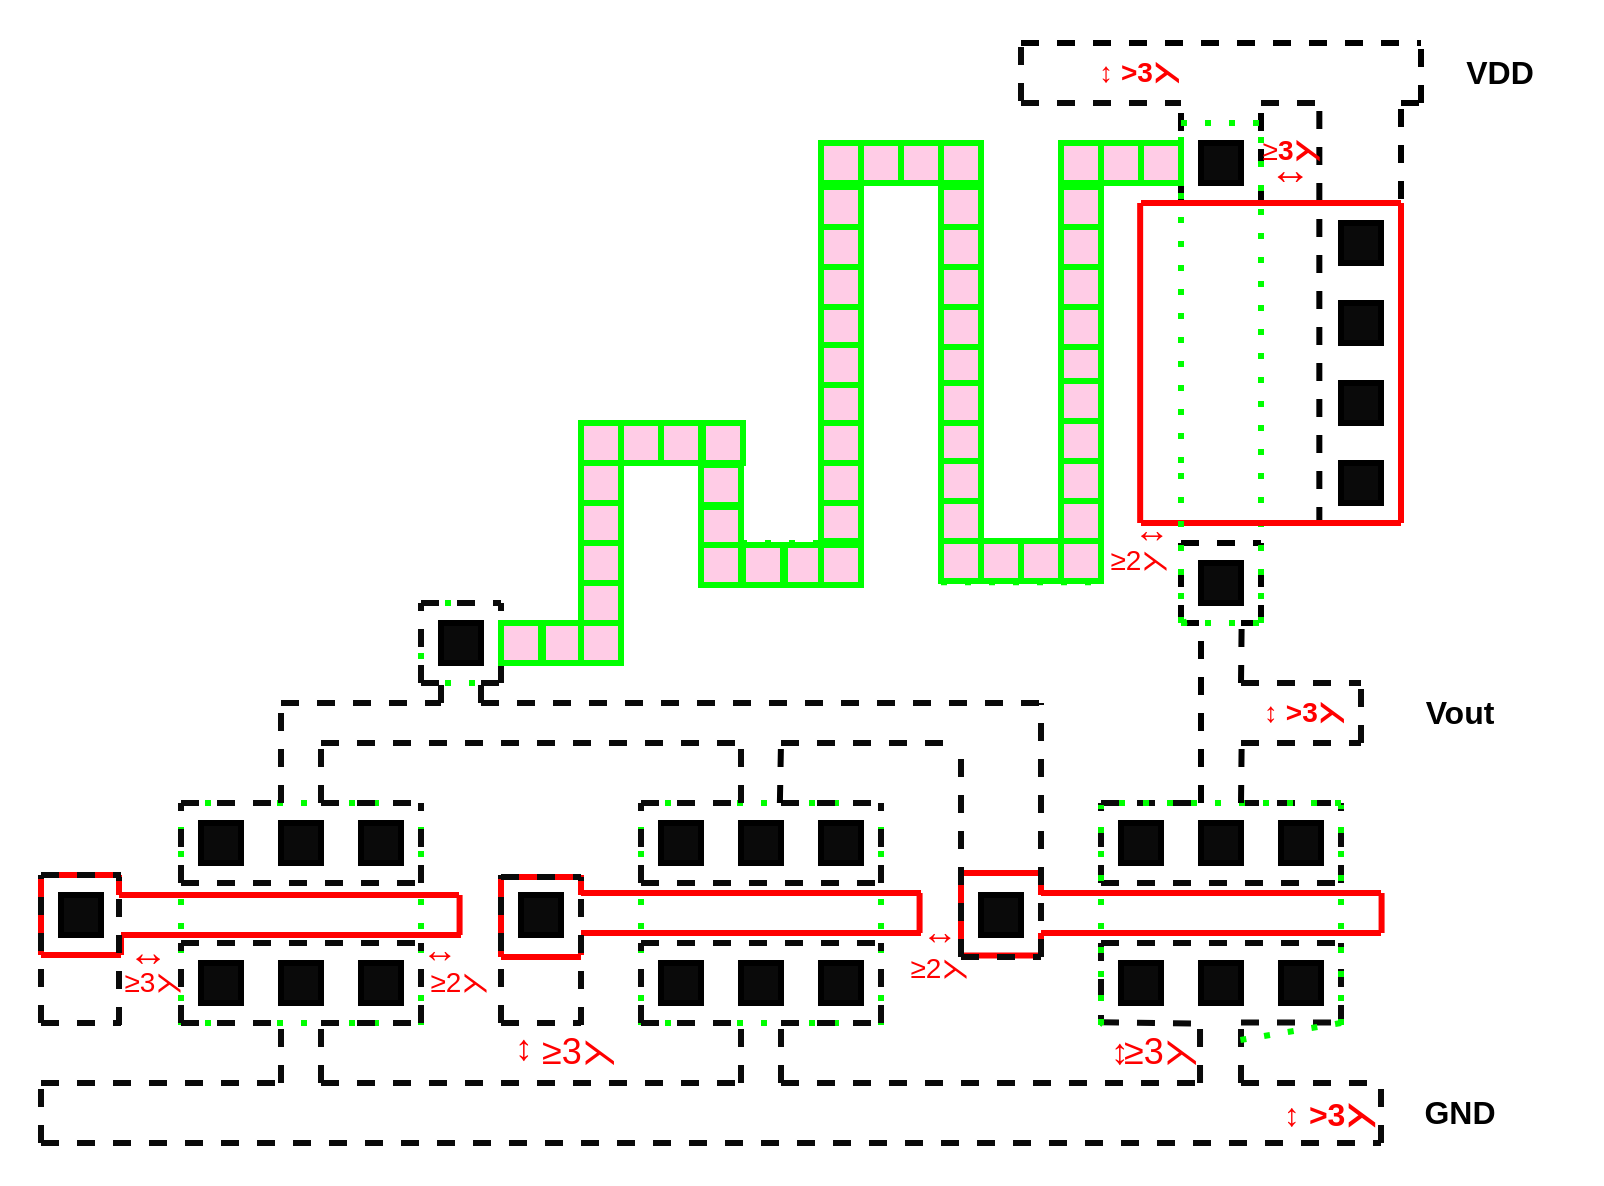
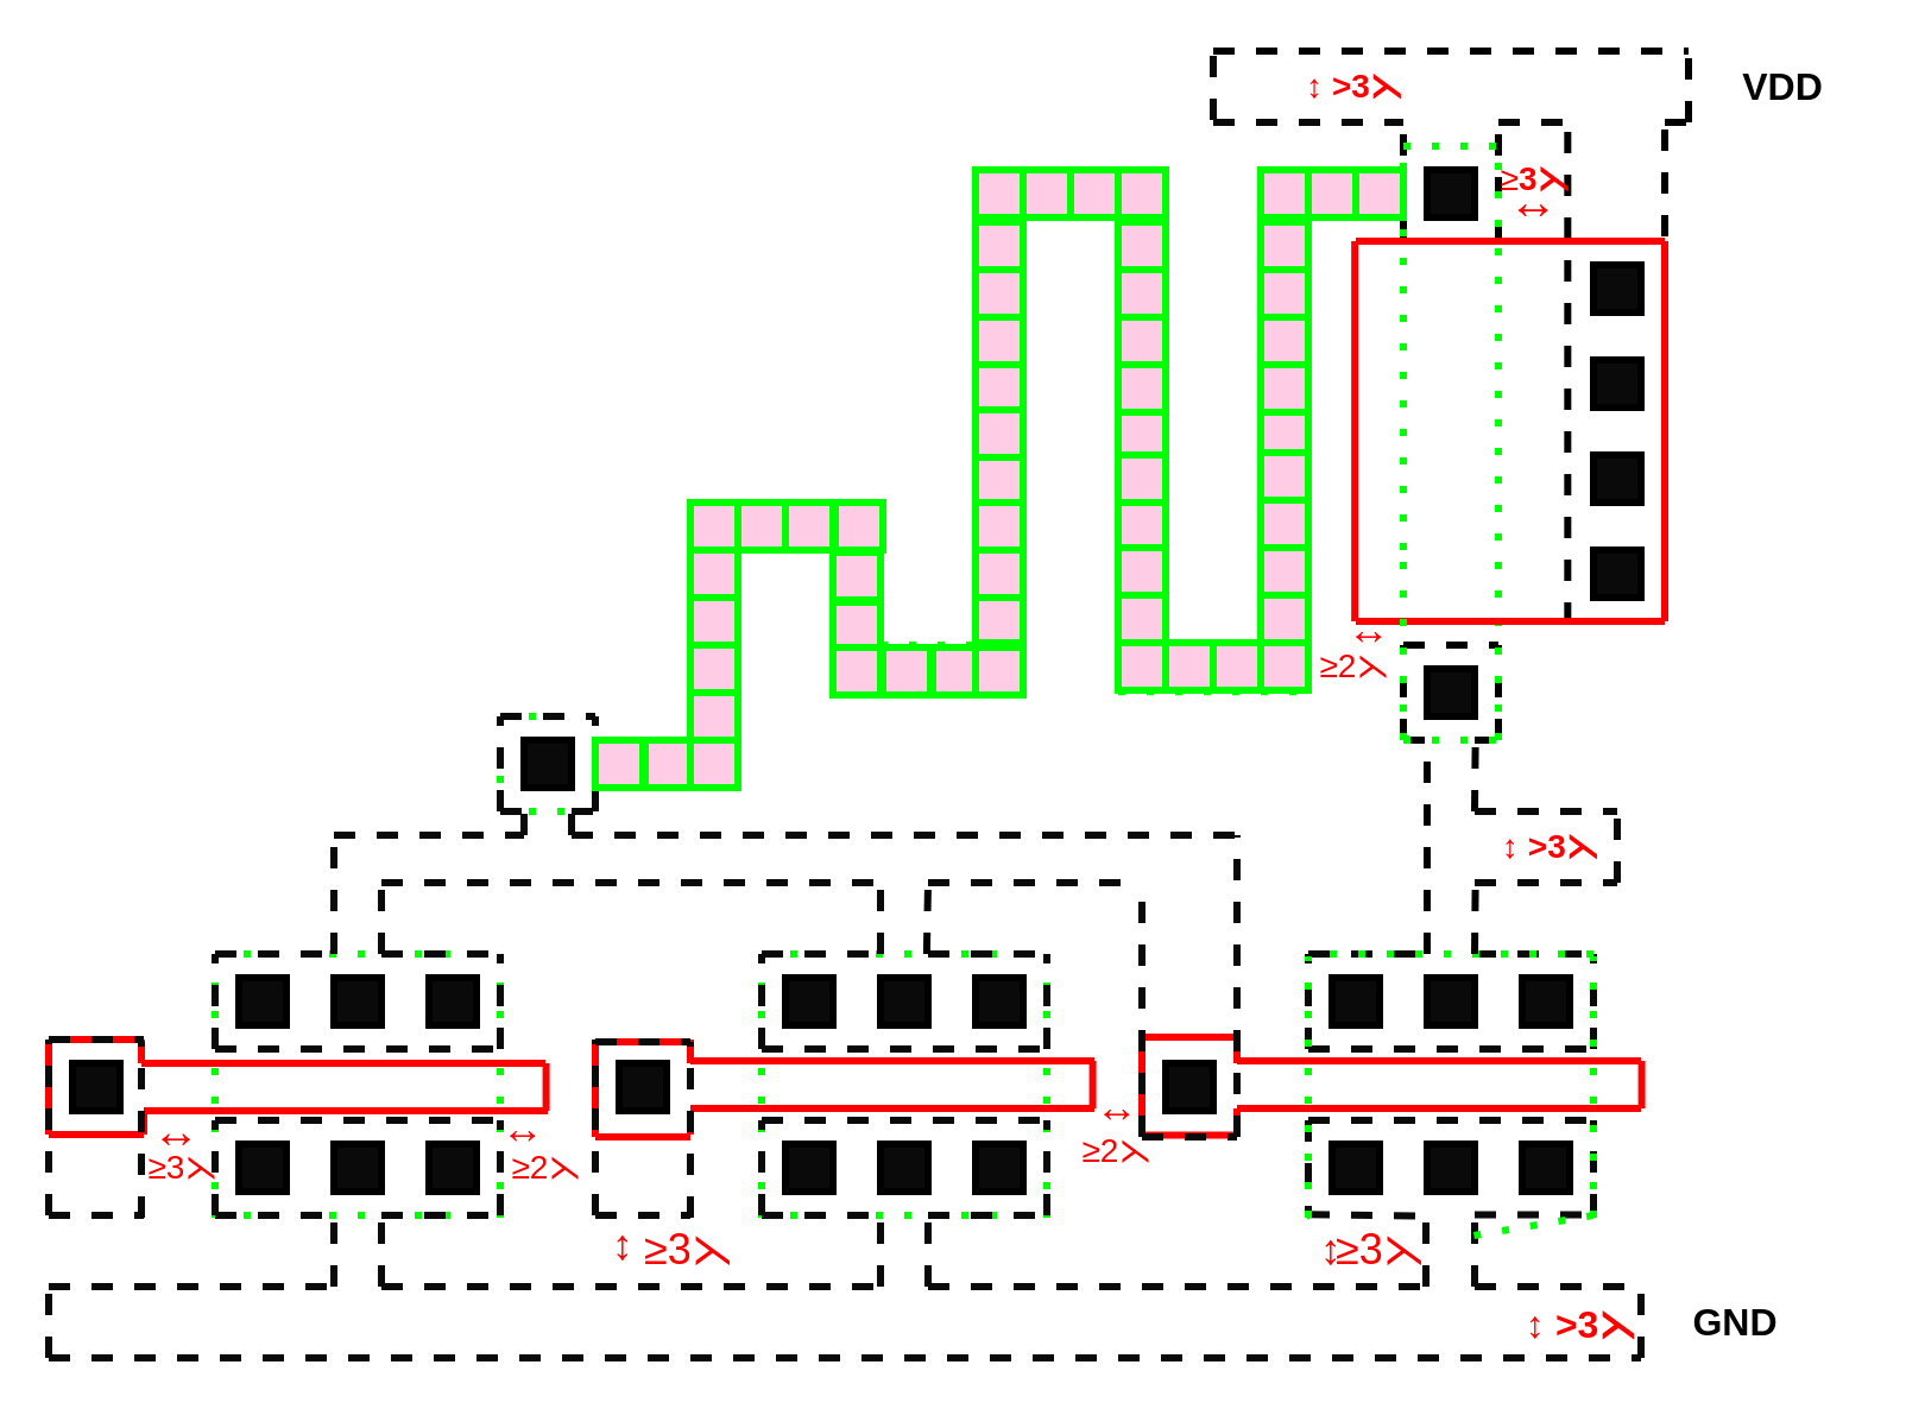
- <mxCell id="194" value="Vout" style="text;html=1;strokeColor=none;fillColor=none;align=center;verticalAlign=middle;whiteSpace=wrap;rounded=0;fontSize=16;fontStyle=1" parent="1" vertex="1"><mxGeometry x="700" y="341" width="60" height="30" as="geometry" /></mxCell>
